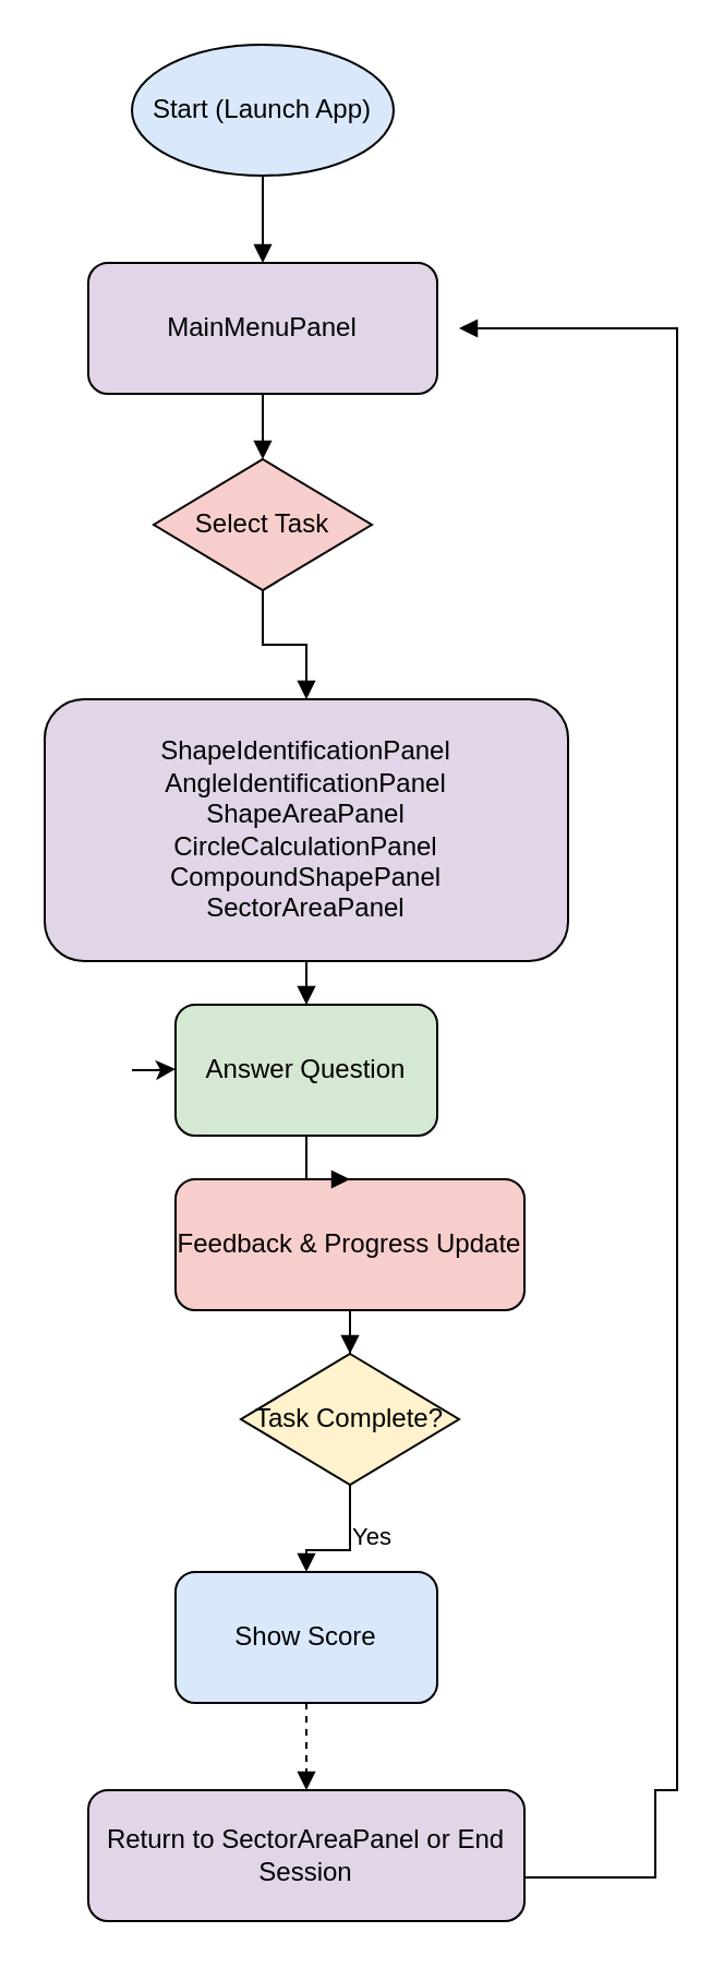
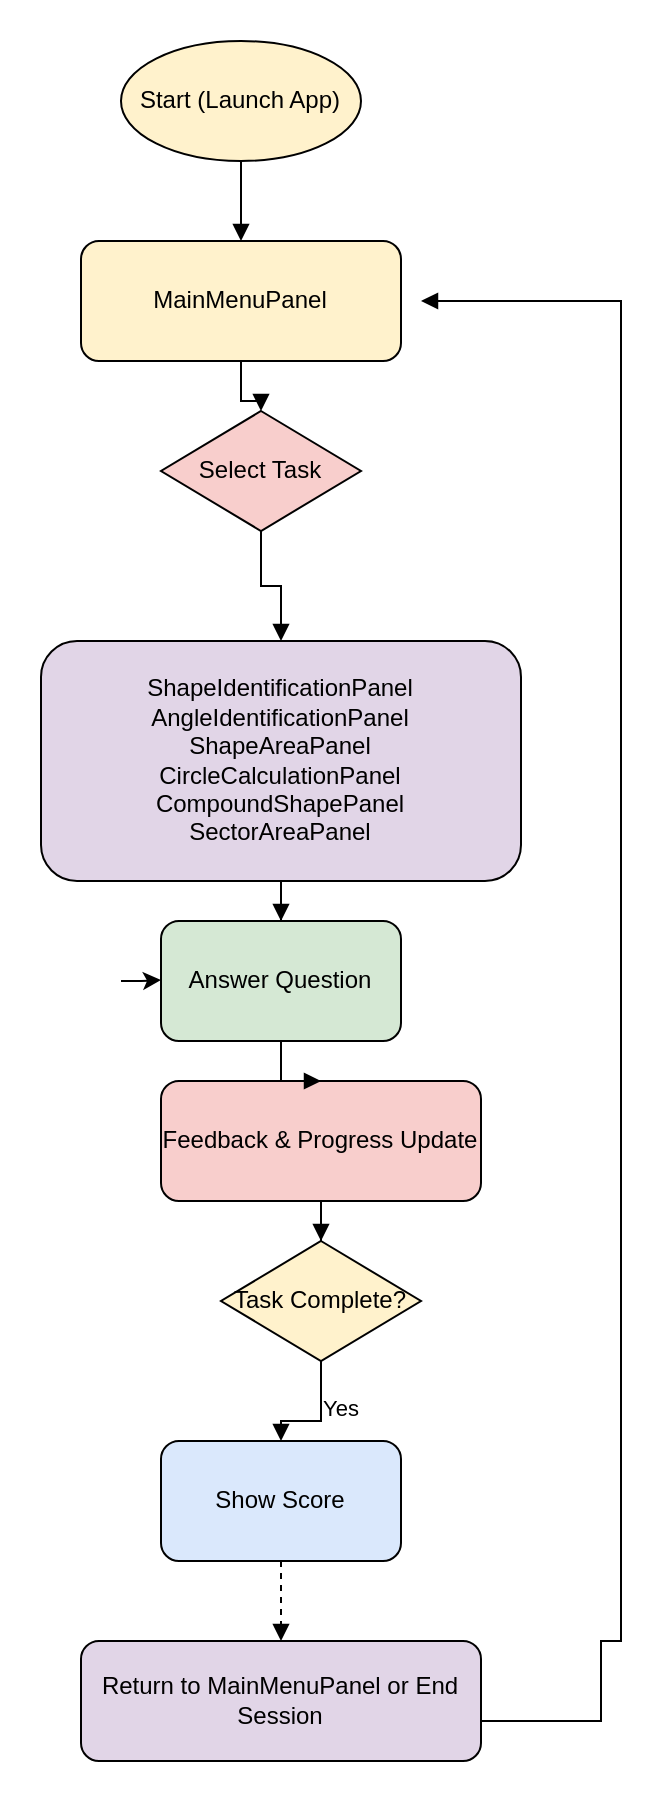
- <mxCell id="2" value="Start (Launch App)" style="ellipse;whiteSpace=wrap;html=1;fillColor=#DAE8FC;" vertex="1" parent="1"><mxGeometry x="60" y="20" width="120" height="60" as="geometry" /></mxCell>
+ <mxCell id="2" value="Start (Launch App)" style="ellipse;whiteSpace=wrap;html=1;fillColor=#fff2cc;" vertex="1" parent="1"><mxGeometry x="60" y="20" width="120" height="60" as="geometry" /></mxCell>
- <mxCell id="3" value="MainMenuPanel" style="rounded=1;whiteSpace=wrap;html=1;fillColor=#e1d5e7;" vertex="1" parent="1"><mxGeometry x="40" y="120" width="160" height="60" as="geometry" /></mxCell>
+ <mxCell id="3" value="MainMenuPanel" style="rounded=1;whiteSpace=wrap;html=1;fillColor=#FFF2CC;" vertex="1" parent="1"><mxGeometry x="40" y="120" width="160" height="60" as="geometry" /></mxCell>
- <mxCell id="4" value="Select Task" style="rhombus;whiteSpace=wrap;html=1;fillColor=#F8CECC;" vertex="1" parent="1"><mxGeometry x="70" y="210" width="100" height="60" as="geometry" /></mxCell>
+ <mxCell id="4" value="Select Task" style="rhombus;whiteSpace=wrap;html=1;fillColor=#F8CECC;" vertex="1" parent="1"><mxGeometry x="80" y="205" width="100" height="60" as="geometry" /></mxCell>
- <mxCell id="10" value="Return to SectorAreaPanel or End Session" style="rounded=1;whiteSpace=wrap;html=1;fillColor=#E1D5E7;" vertex="1" parent="1"><mxGeometry x="40" y="820" width="200" height="60" as="geometry" /></mxCell>
+ <mxCell id="10" value="Return to MainMenuPanel or End Session" style="rounded=1;whiteSpace=wrap;html=1;fillColor=#E1D5E7;" vertex="1" parent="1"><mxGeometry x="40" y="820" width="200" height="60" as="geometry" /></mxCell>
